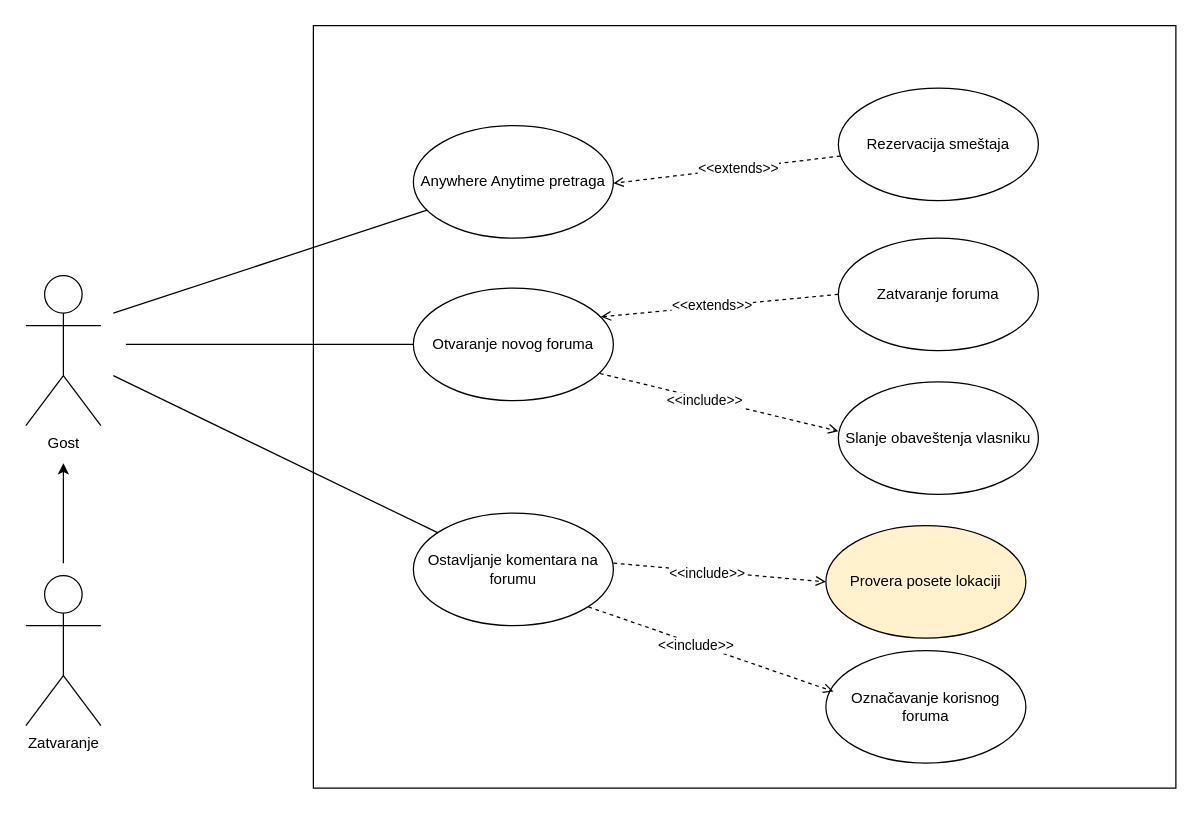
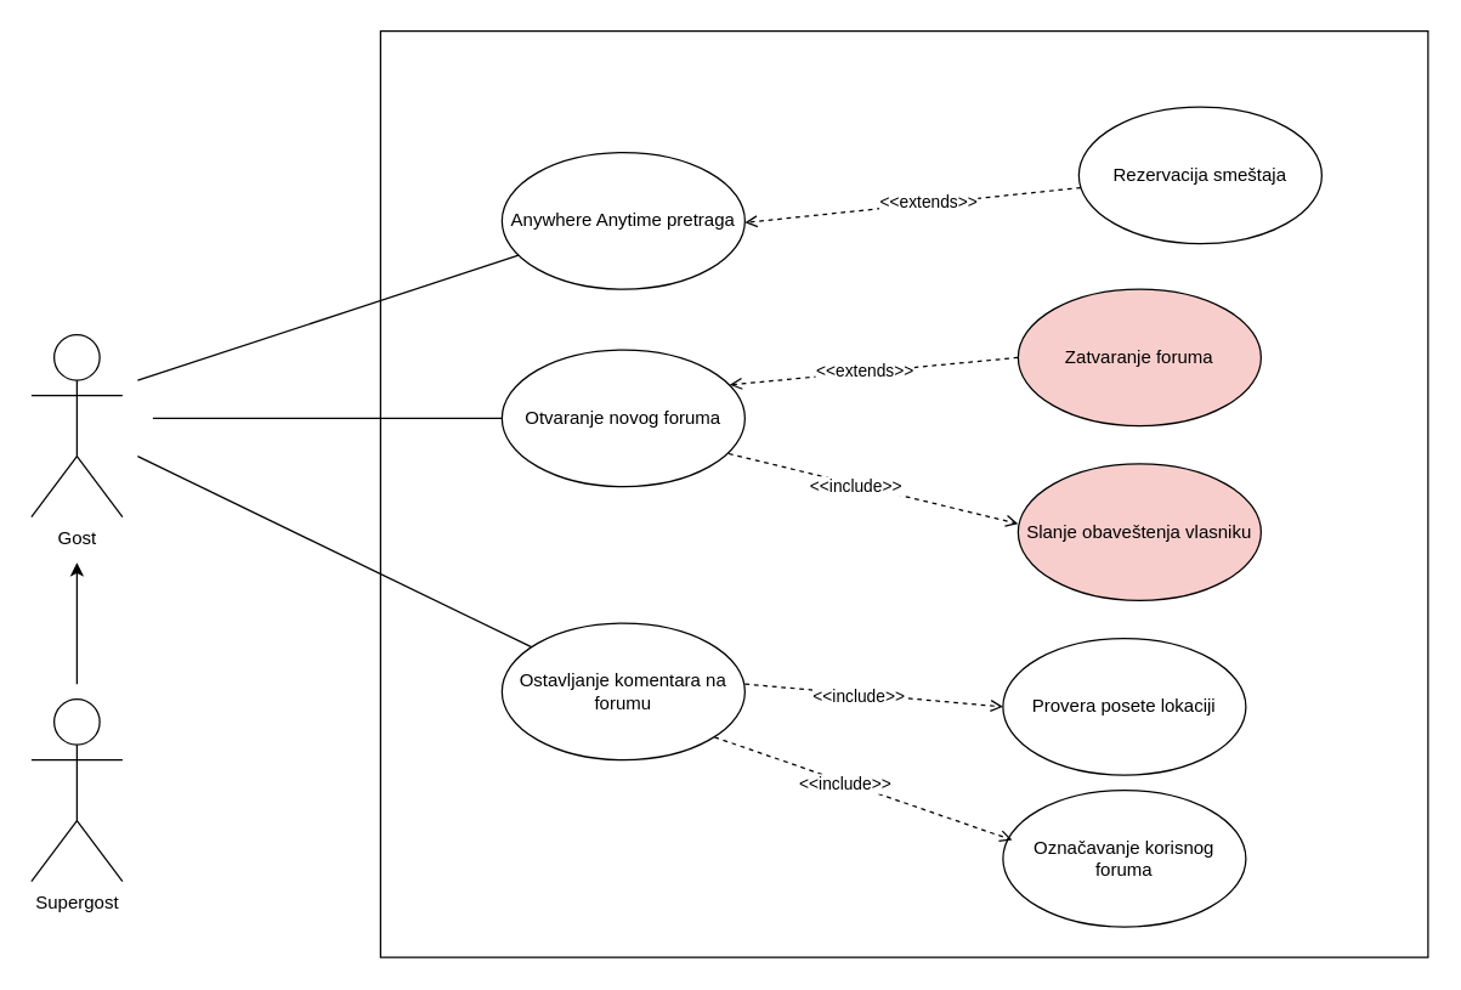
- <mxCell id="6" value="Rezervacija smeštaja" style="ellipse;whiteSpace=wrap;html=1;" parent="1" vertex="1"><mxGeometry x="670" y="70" width="160" height="90" as="geometry" /></mxCell>
+ <mxCell id="6" value="Rezervacija smeštaja" style="ellipse;whiteSpace=wrap;html=1;" parent="1" vertex="1"><mxGeometry x="710" y="70" width="160" height="90" as="geometry" /></mxCell>
- <mxCell id="13" value="Zatvaranje foruma" style="ellipse;whiteSpace=wrap;html=1;" parent="1" vertex="1"><mxGeometry x="670" y="190" width="160" height="90" as="geometry" /></mxCell>
+ <mxCell id="13" value="Zatvaranje foruma" style="ellipse;whiteSpace=wrap;html=1;fillColor=#f8cecc;" parent="1" vertex="1"><mxGeometry x="670" y="190" width="160" height="90" as="geometry" /></mxCell>
- <mxCell id="16" value="Slanje obaveštenja vlasniku" style="ellipse;whiteSpace=wrap;html=1;" parent="1" vertex="1"><mxGeometry x="670" y="305" width="160" height="90" as="geometry" /></mxCell>
+ <mxCell id="16" value="Slanje obaveštenja vlasniku" style="ellipse;whiteSpace=wrap;html=1;fillColor=#f8cecc;" parent="1" vertex="1"><mxGeometry x="670" y="305" width="160" height="90" as="geometry" /></mxCell>
- <mxCell id="19" value="Provera posete lokaciji" style="ellipse;whiteSpace=wrap;html=1;fillColor=#fff2cc;" parent="1" vertex="1"><mxGeometry x="660" y="420" width="160" height="90" as="geometry" /></mxCell>
+ <mxCell id="19" value="Provera posete lokaciji" style="ellipse;whiteSpace=wrap;html=1;" parent="1" vertex="1"><mxGeometry x="660" y="420" width="160" height="90" as="geometry" /></mxCell>
- <mxCell id="25" value="Zatvaranje" style="shape=umlActor;verticalLabelPosition=bottom;verticalAlign=top;html=1;outlineConnect=0;" parent="1" vertex="1"><mxGeometry x="20" y="460" width="60" height="120" as="geometry" /></mxCell>
+ <mxCell id="25" value="Supergost" style="shape=umlActor;verticalLabelPosition=bottom;verticalAlign=top;html=1;outlineConnect=0;" parent="1" vertex="1"><mxGeometry x="20" y="460" width="60" height="120" as="geometry" /></mxCell>
